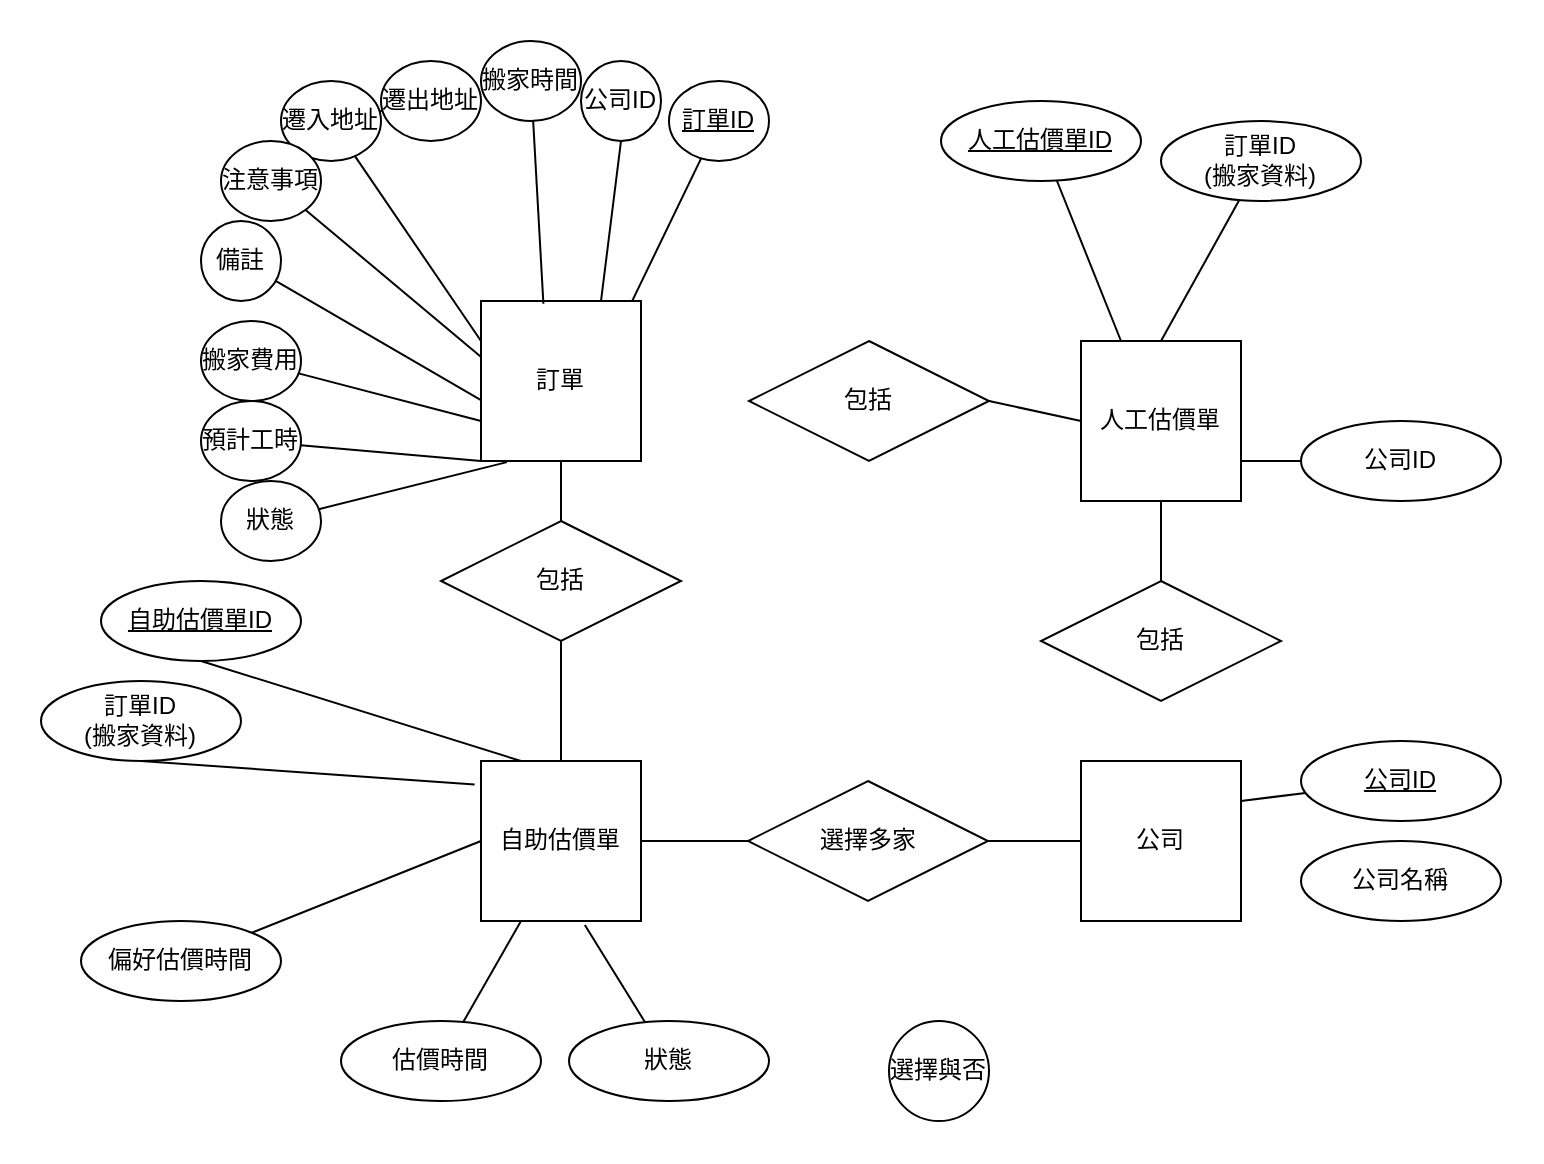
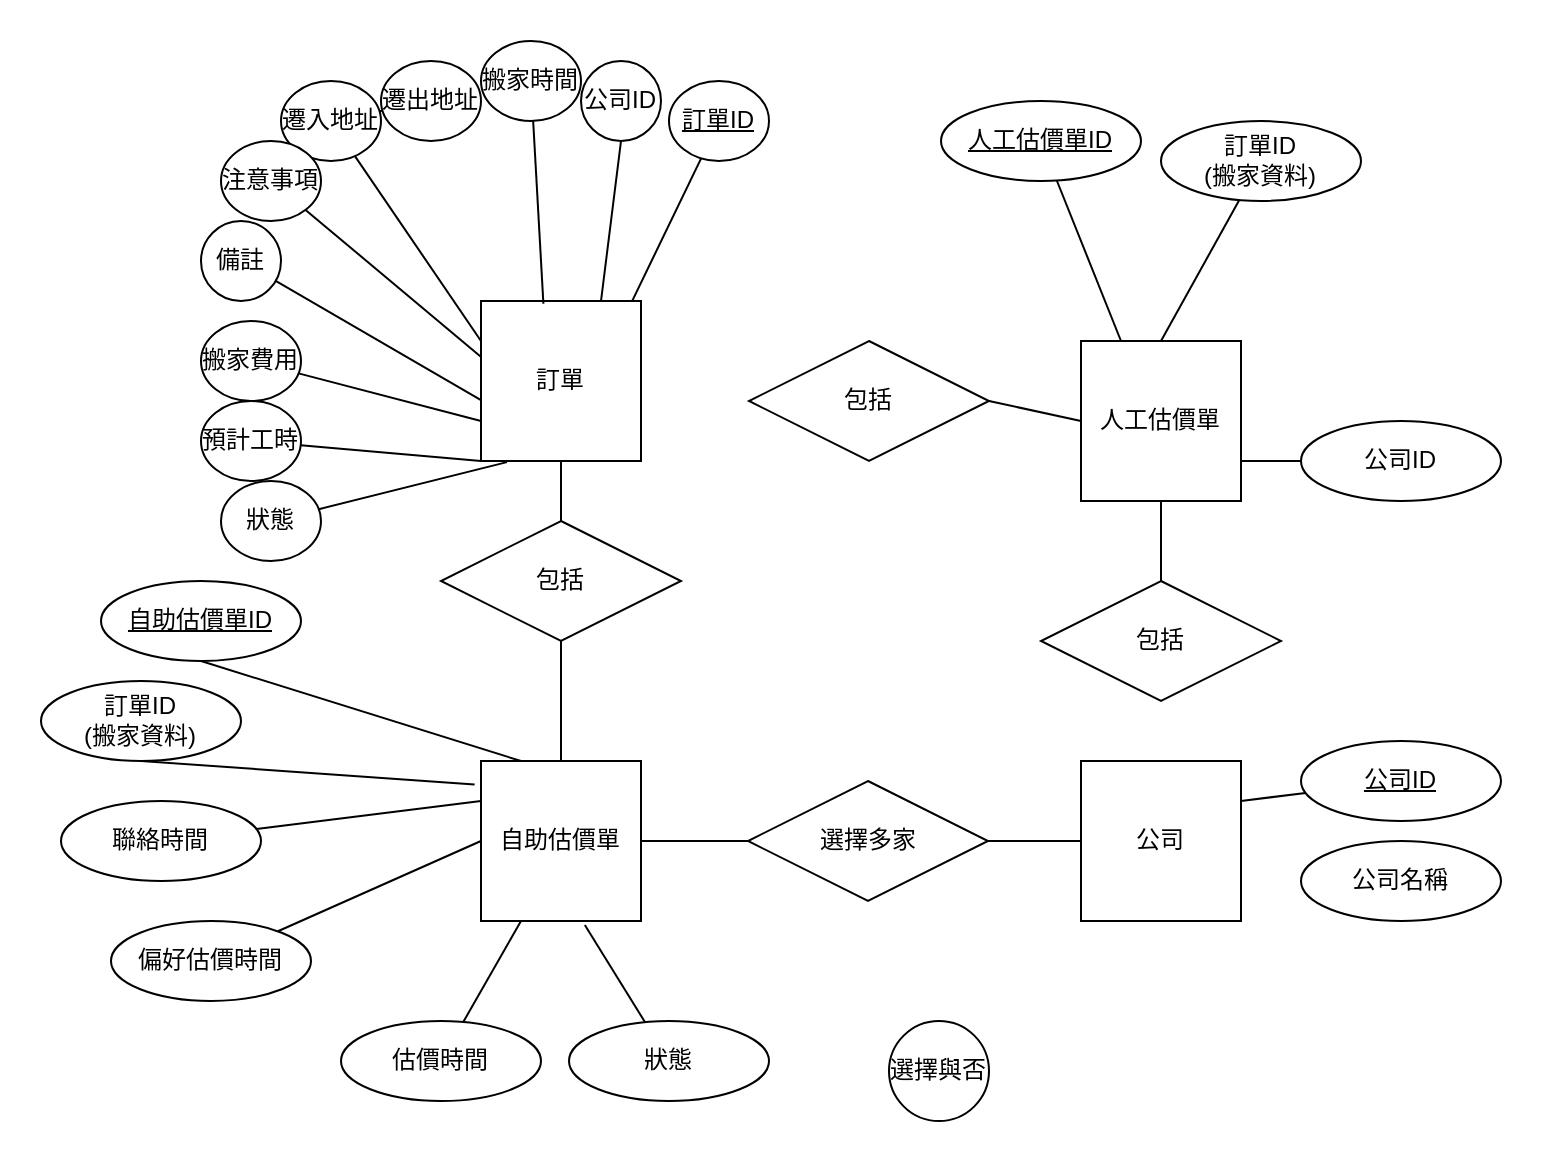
+ <mxCell id="12" style="edgeStyle=none;rounded=0;orthogonalLoop=1;jettySize=auto;html=1;entryX=0;entryY=0.25;entryDx=0;entryDy=0;endArrow=none;endFill=0;" edge="1" parent="1" source="13" target="2"><mxGeometry relative="1" as="geometry" /></mxCell>
+ <mxCell id="13" value="聯絡時間" style="ellipse;whiteSpace=wrap;html=1;align=center;" vertex="1" parent="1"><mxGeometry x="30" y="400" width="100" height="40" as="geometry" /></mxCell>
- <mxCell id="15" value="偏好估價時間" style="ellipse;whiteSpace=wrap;html=1;align=center;" vertex="1" parent="1"><mxGeometry x="40" y="460" width="100" height="40" as="geometry" /></mxCell>
+ <mxCell id="15" value="偏好估價時間" style="ellipse;whiteSpace=wrap;html=1;align=center;" vertex="1" parent="1"><mxGeometry x="55" y="460" width="100" height="40" as="geometry" /></mxCell>
